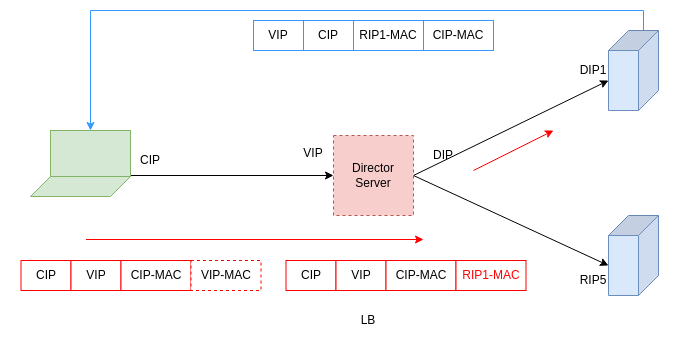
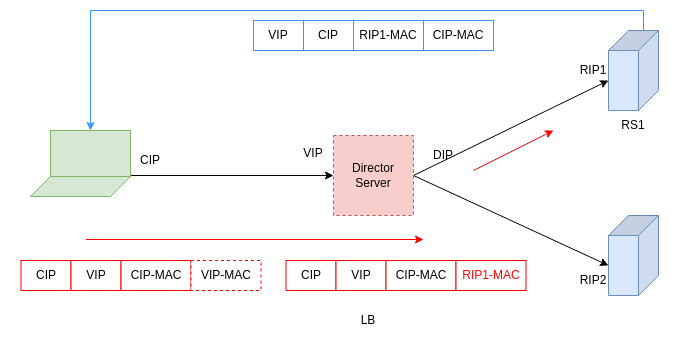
- <mxCell id="15" value="DIP1" style="text;html=1;strokeColor=none;fillColor=none;align=center;verticalAlign=middle;whiteSpace=wrap;rounded=0;" vertex="1" parent="1"><mxGeometry x="573" y="60" width="40" height="20" as="geometry" /></mxCell>
+ <mxCell id="15" value="RIP1" style="text;html=1;strokeColor=none;fillColor=none;align=center;verticalAlign=middle;whiteSpace=wrap;rounded=0;" vertex="1" parent="1"><mxGeometry x="573" y="60" width="40" height="20" as="geometry" /></mxCell>
+ <mxCell id="8" value="RS1" style="text;html=1;strokeColor=none;fillColor=none;align=center;verticalAlign=middle;whiteSpace=wrap;rounded=0;" vertex="1" parent="1"><mxGeometry x="613" y="115" width="40" height="20" as="geometry" /></mxCell>
- <mxCell id="16" value="RIP5" style="text;html=1;strokeColor=none;fillColor=none;align=center;verticalAlign=middle;whiteSpace=wrap;rounded=0;" vertex="1" parent="1"><mxGeometry x="573" y="270" width="40" height="20" as="geometry" /></mxCell>
+ <mxCell id="16" value="RIP2" style="text;html=1;strokeColor=none;fillColor=none;align=center;verticalAlign=middle;whiteSpace=wrap;rounded=0;" vertex="1" parent="1"><mxGeometry x="573" y="270" width="40" height="20" as="geometry" /></mxCell>
